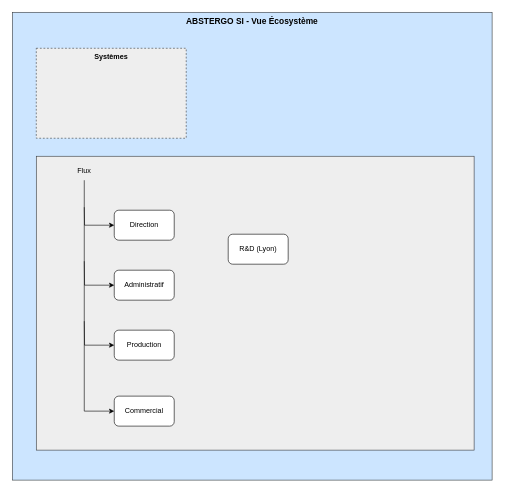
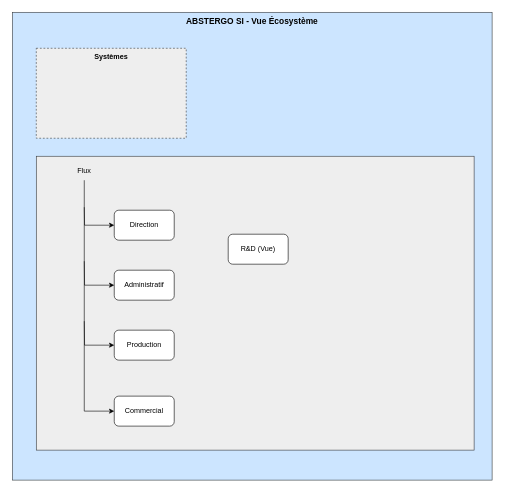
- <mxCell id="14" value="R&amp;amp;D (Lyon)" style="rounded=1;whiteSpace=wrap;html=1;" vertex="1" parent="1"><mxGeometry x="380" y="390" width="100" height="50" as="geometry" /></mxCell>
+ <mxCell id="14" value="R&amp;amp;D (Vue)" style="rounded=1;whiteSpace=wrap;html=1;" vertex="1" parent="1"><mxGeometry x="380" y="390" width="100" height="50" as="geometry" /></mxCell>
